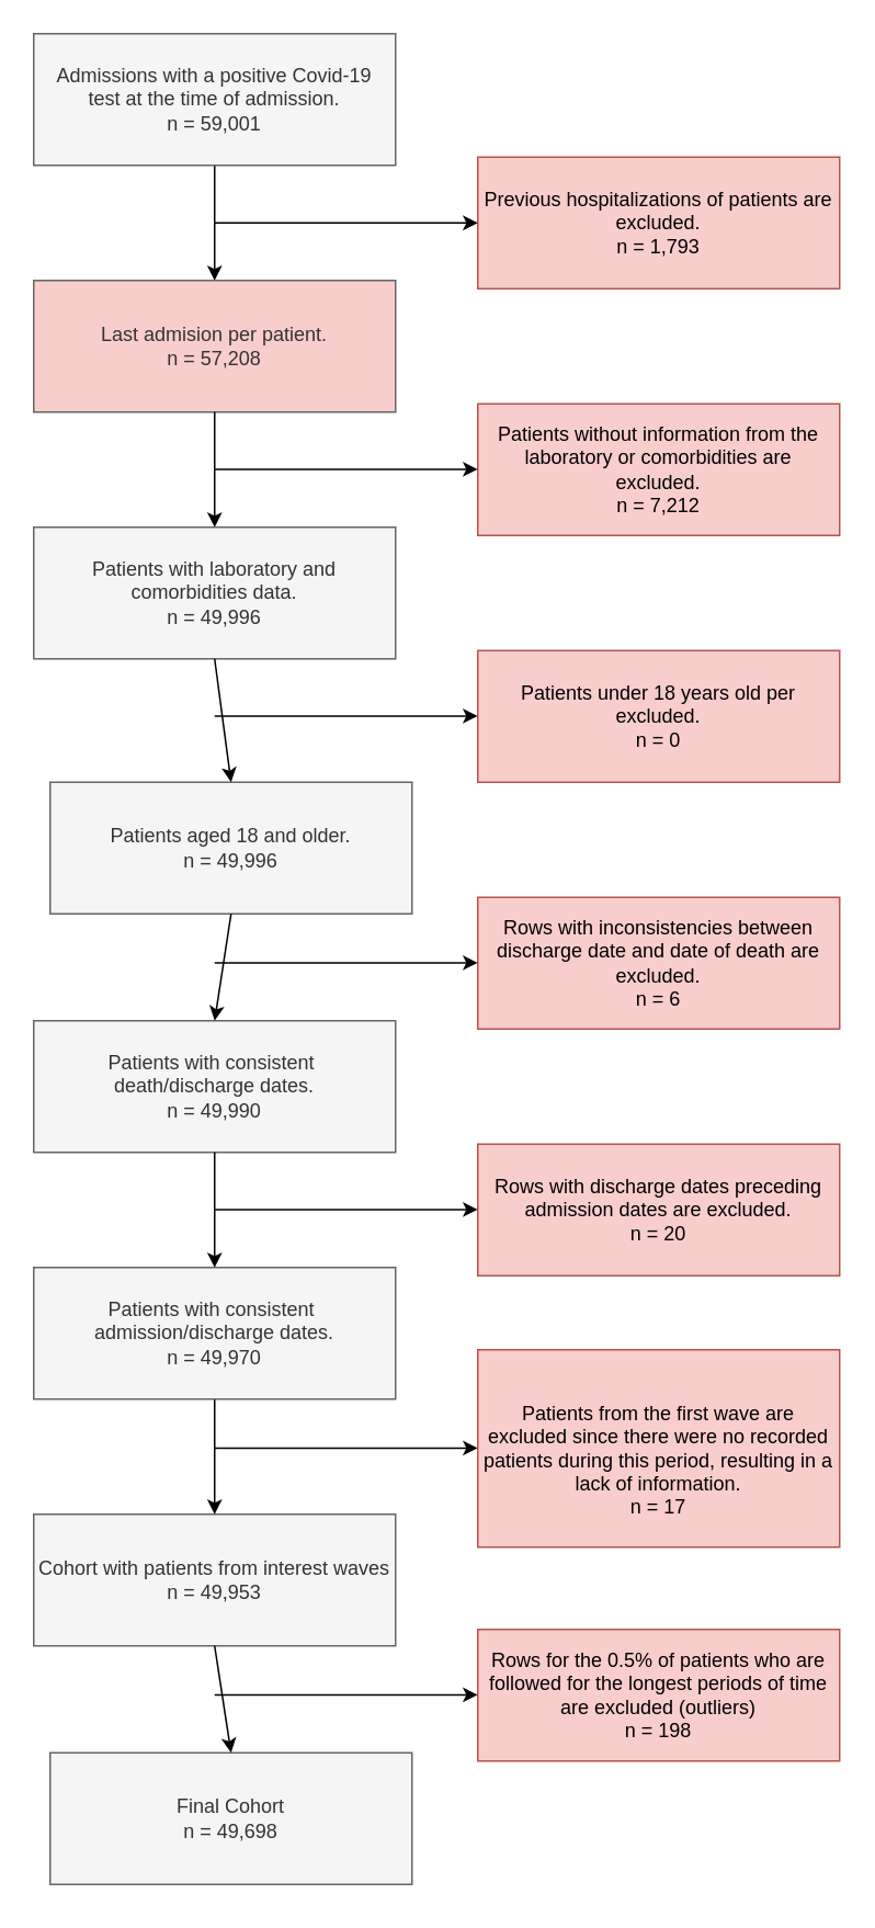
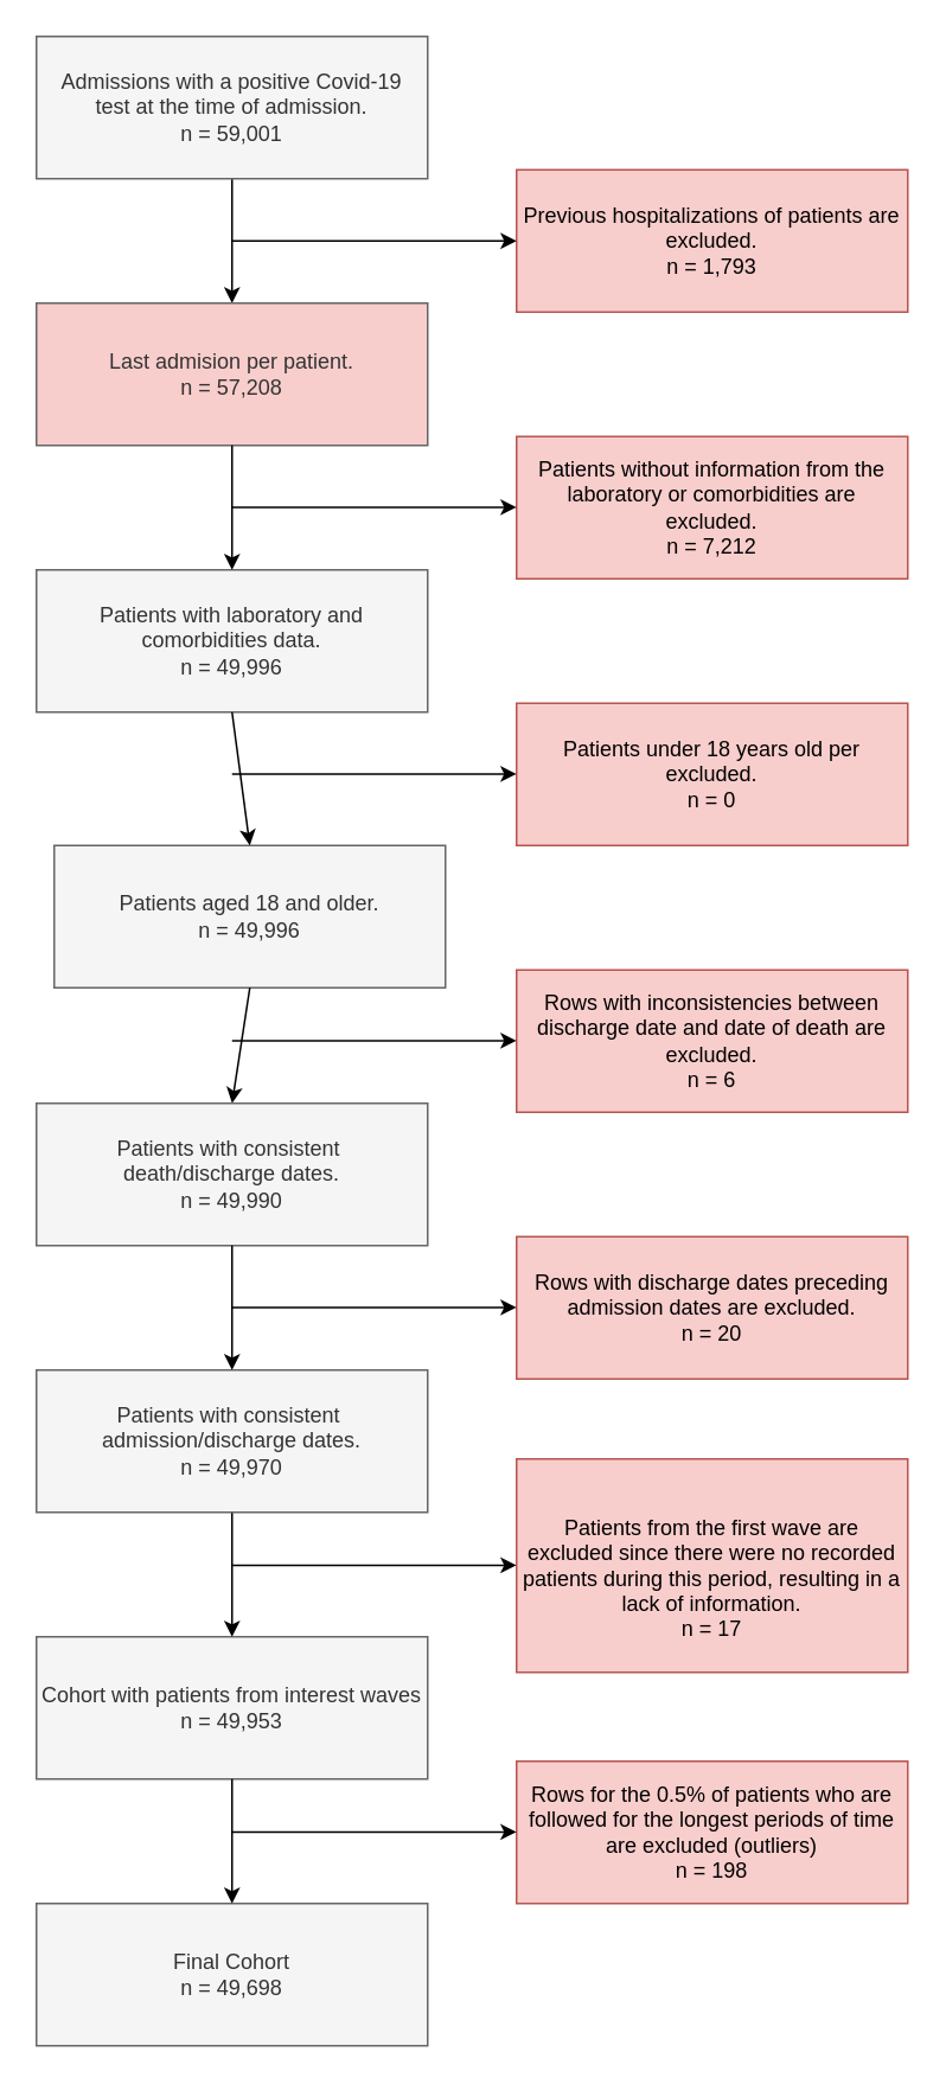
- <mxCell id="27" value="Final Cohort&lt;br&gt;n = 49,698" style="rounded=0;whiteSpace=wrap;html=1;fillColor=#f5f5f5;fontColor=#333333;strokeColor=#666666;spacing=4;" parent="1" vertex="1"><mxGeometry x="30" y="1065" width="220" height="80" as="geometry" /></mxCell>
+ <mxCell id="27" value="Final Cohort&lt;br&gt;n = 49,698" style="rounded=0;whiteSpace=wrap;html=1;fillColor=#f5f5f5;fontColor=#333333;strokeColor=#666666;spacing=4;" parent="1" vertex="1"><mxGeometry x="20" y="1070" width="220" height="80" as="geometry" /></mxCell>
